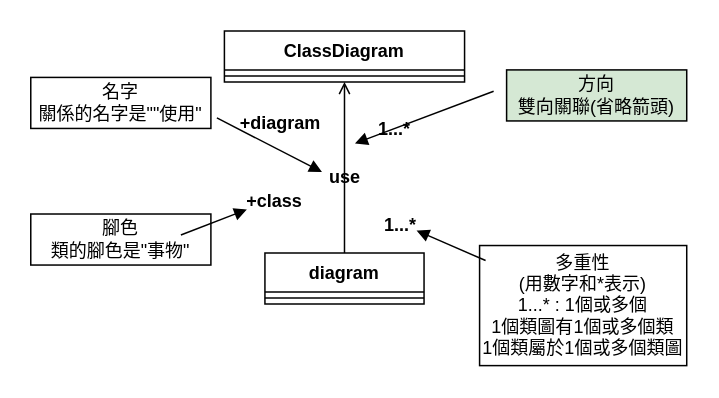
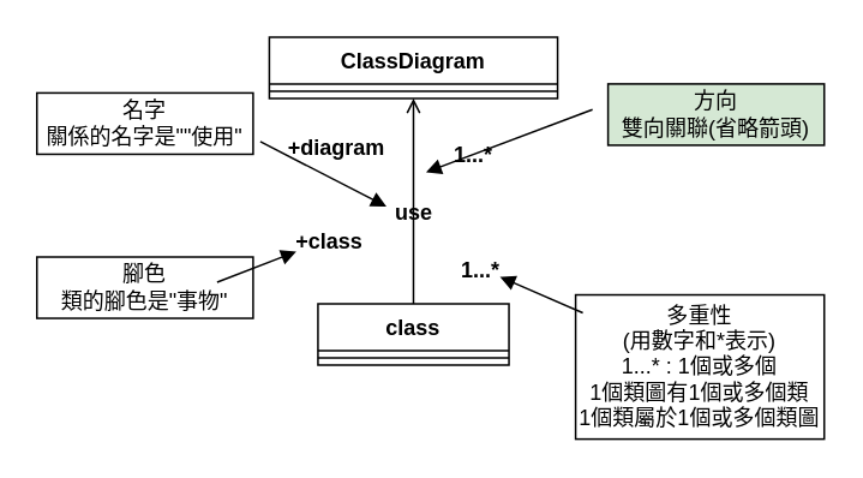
- <mxCell id="4" value="diagram" style="swimlane;fontStyle=1;align=center;verticalAlign=top;childLayout=stackLayout;horizontal=1;startSize=26;horizontalStack=0;resizeParent=1;resizeParentMax=0;resizeLast=0;collapsible=1;marginBottom=0;whiteSpace=wrap;html=1;" vertex="1" parent="1"><mxGeometry x="176" y="168" width="106" height="34" as="geometry" /></mxCell>
+ <mxCell id="4" value="class" style="swimlane;fontStyle=1;align=center;verticalAlign=top;childLayout=stackLayout;horizontal=1;startSize=26;horizontalStack=0;resizeParent=1;resizeParentMax=0;resizeLast=0;collapsible=1;marginBottom=0;whiteSpace=wrap;html=1;" vertex="1" parent="1"><mxGeometry x="176" y="168" width="106" height="34" as="geometry" /></mxCell>
